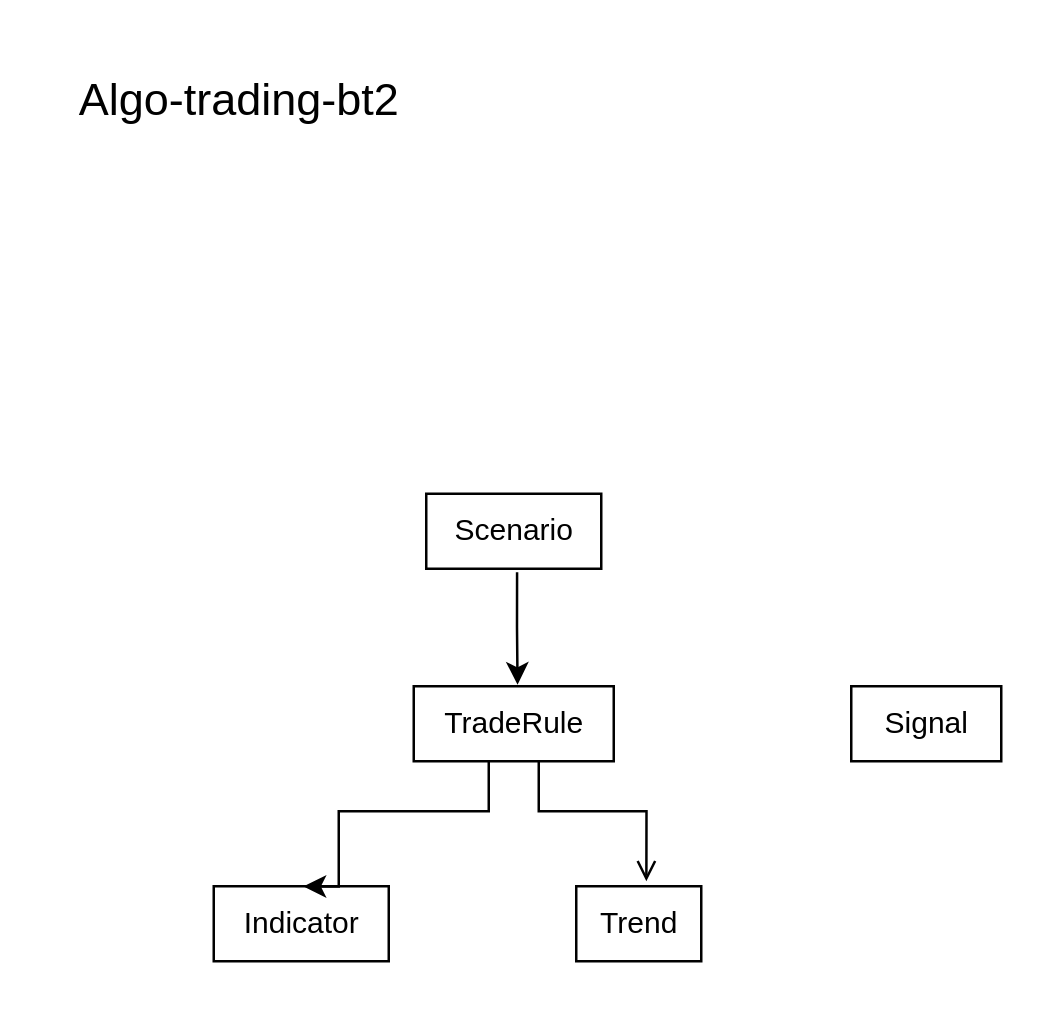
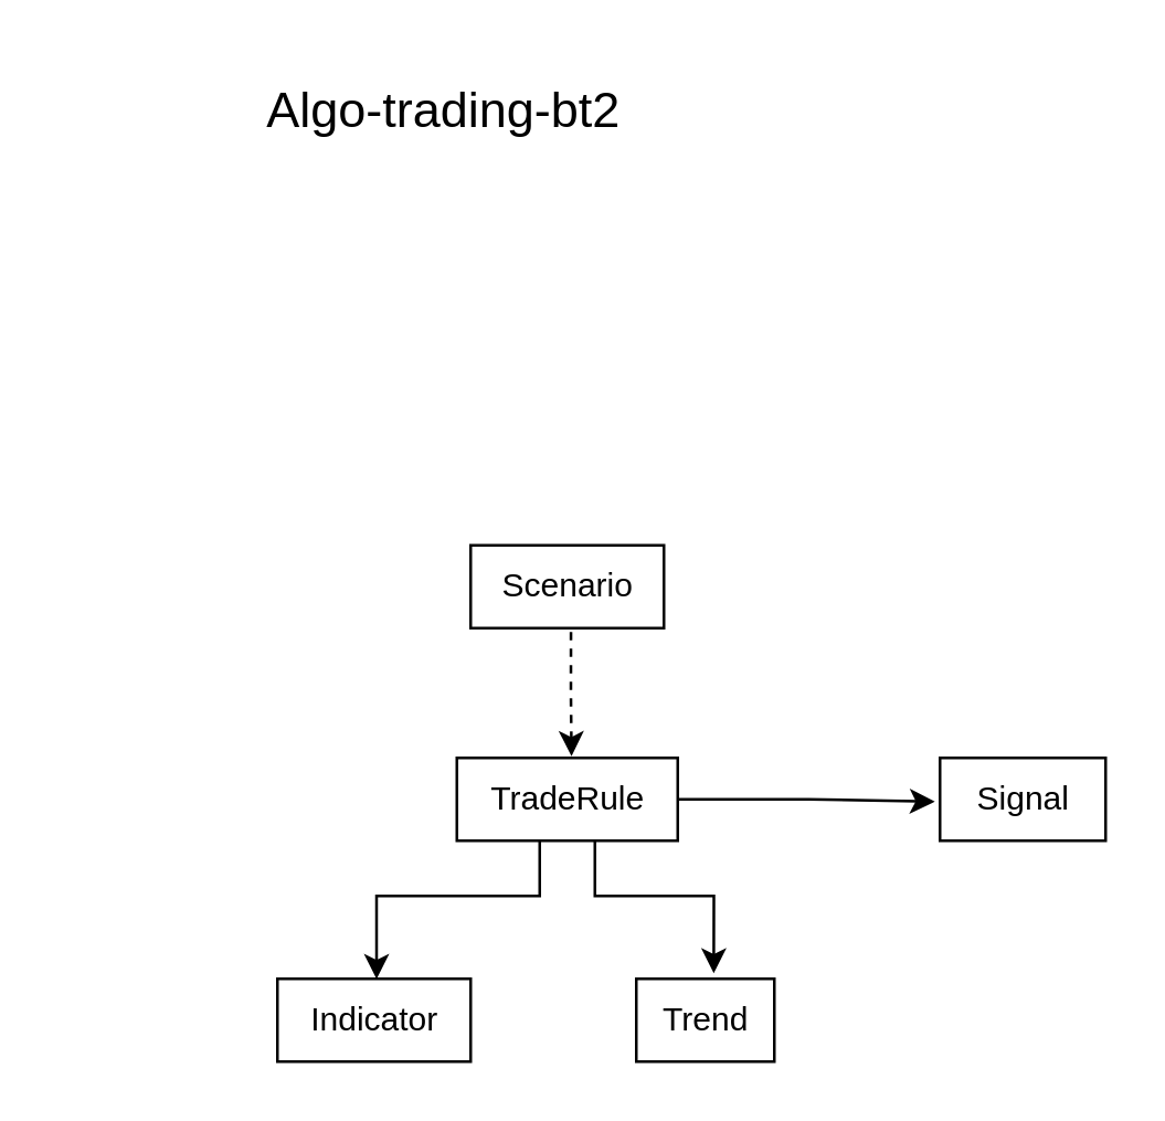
- <mxCell id="2" value="Algo-trading-bt2" style="text;html=1;align=center;verticalAlign=middle;resizable=0;points=[];autosize=1;strokeColor=none;fillColor=none;fontSize=18;" parent="1" vertex="1"><mxGeometry x="20" y="20" width="150" height="40" as="geometry" /></mxCell>
+ <mxCell id="2" value="Algo-trading-bt2" style="text;html=1;align=center;verticalAlign=middle;resizable=0;points=[];autosize=1;strokeColor=none;fillColor=none;fontSize=18;" parent="1" vertex="1"><mxGeometry x="85" y="20" width="150" height="40" as="geometry" /></mxCell>
- <mxCell id="6" style="edgeStyle=orthogonalEdgeStyle;rounded=0;orthogonalLoop=1;jettySize=auto;html=1;entryX=0.519;entryY=-0.02;entryDx=0;entryDy=0;entryPerimeter=0;exitX=0.519;exitY=1.047;exitDx=0;exitDy=0;exitPerimeter=0;" parent="1" source="5" target="3" edge="1"><mxGeometry relative="1" as="geometry" /></mxCell>
+ <mxCell id="6" style="edgeStyle=orthogonalEdgeStyle;rounded=0;orthogonalLoop=1;jettySize=auto;html=1;entryX=0.519;entryY=-0.02;entryDx=0;entryDy=0;entryPerimeter=0;exitX=0.519;exitY=1.047;exitDx=0;exitDy=0;exitPerimeter=0;dashed=1;" parent="1" source="5" target="3" edge="1"><mxGeometry relative="1" as="geometry" /></mxCell>
+ <mxCell id="11" style="edgeStyle=orthogonalEdgeStyle;rounded=0;orthogonalLoop=1;jettySize=auto;html=1;entryX=-0.031;entryY=0.528;entryDx=0;entryDy=0;entryPerimeter=0;" edge="1" parent="1" source="3" target="10"><mxGeometry relative="1" as="geometry" /></mxCell>
- <mxCell id="9" style="edgeStyle=orthogonalEdgeStyle;rounded=0;orthogonalLoop=1;jettySize=auto;html=1;entryX=0.561;entryY=-0.066;entryDx=0;entryDy=0;entryPerimeter=0;endArrow=open;" parent="1" source="3" target="8" edge="1"><mxGeometry relative="1" as="geometry"><Array as="points"><mxPoint x="215" y="324" /><mxPoint x="258" y="324" /></Array></mxGeometry></mxCell>
+ <mxCell id="9" style="edgeStyle=orthogonalEdgeStyle;rounded=0;orthogonalLoop=1;jettySize=auto;html=1;entryX=0.561;entryY=-0.066;entryDx=0;entryDy=0;entryPerimeter=0;" parent="1" source="3" target="8" edge="1"><mxGeometry relative="1" as="geometry"><Array as="points"><mxPoint x="215" y="324" /><mxPoint x="258" y="324" /></Array></mxGeometry></mxCell>
- <mxCell id="4" value="Indicator" style="text;html=1;align=center;verticalAlign=middle;resizable=0;points=[];autosize=1;strokeColor=default;fillColor=none;" parent="1" vertex="1"><mxGeometry x="85" y="354" width="70" height="30" as="geometry" /></mxCell>
+ <mxCell id="4" value="Indicator" style="text;html=1;align=center;verticalAlign=middle;resizable=0;points=[];autosize=1;strokeColor=default;fillColor=none;" parent="1" vertex="1"><mxGeometry x="100" y="354" width="70" height="30" as="geometry" /></mxCell>
